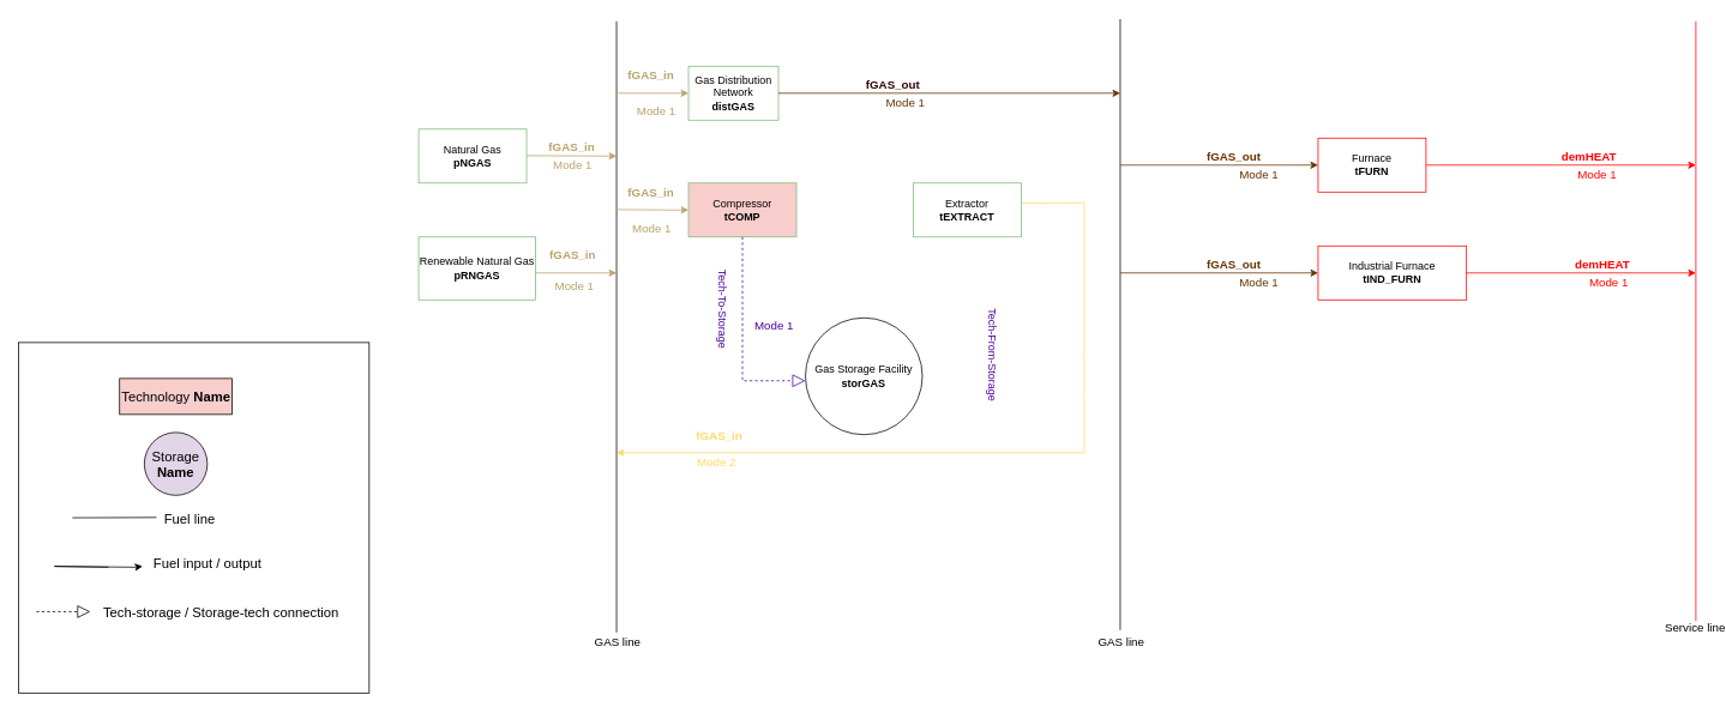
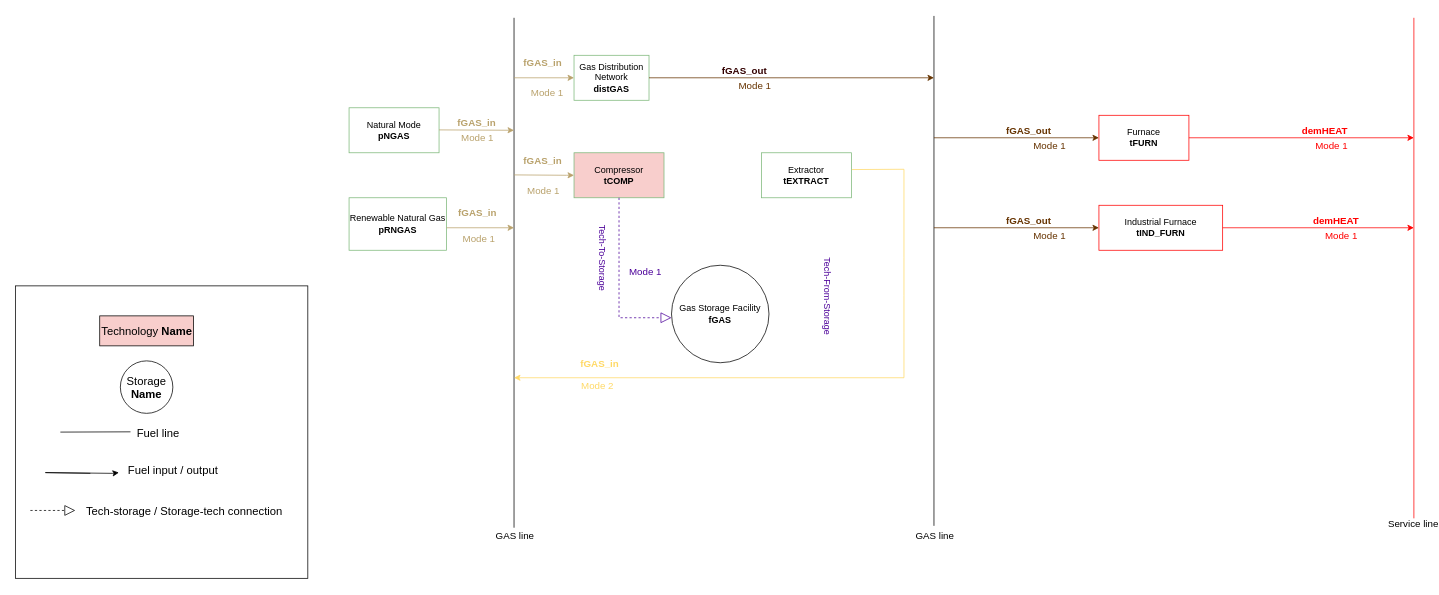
- <mxCell id="2" value="&lt;div&gt;Natural Gas&lt;/div&gt;&lt;div&gt;&lt;b&gt;pNGAS&lt;/b&gt;&lt;br&gt;&lt;/div&gt;" style="rounded=0;whiteSpace=wrap;html=1;strokeColor=#7DB87A;" parent="1" vertex="1"><mxGeometry x="465" y="143" width="120" height="60" as="geometry" /></mxCell>
+ <mxCell id="2" value="&lt;div&gt;Natural Mode&lt;/div&gt;&lt;div&gt;&lt;b&gt;pNGAS&lt;/b&gt;&lt;br&gt;&lt;/div&gt;" style="rounded=0;whiteSpace=wrap;html=1;strokeColor=#7DB87A;" parent="1" vertex="1"><mxGeometry x="465" y="143" width="120" height="60" as="geometry" /></mxCell>
- <mxCell id="12" value="&lt;div&gt;Gas Storage Facility&lt;/div&gt;&lt;div&gt;&lt;b&gt;storGAS&lt;/b&gt;&lt;br&gt;&lt;/div&gt;" style="ellipse;whiteSpace=wrap;html=1;aspect=fixed;" parent="1" vertex="1"><mxGeometry x="895" y="353" width="130" height="130" as="geometry" /></mxCell>
+ <mxCell id="12" value="&lt;div&gt;Gas Storage Facility&lt;/div&gt;&lt;div&gt;&lt;b&gt;fGAS&lt;/b&gt;&lt;br&gt;&lt;/div&gt;" style="ellipse;whiteSpace=wrap;html=1;aspect=fixed;" parent="1" vertex="1"><mxGeometry x="895" y="353" width="130" height="130" as="geometry" /></mxCell>
- <mxCell id="44" value="Storage &lt;b&gt;Name&lt;/b&gt;" style="ellipse;whiteSpace=wrap;html=1;aspect=fixed;strokeColor=#000000;fontSize=15;fontColor=#000000;fillColor=#e1d5e7;" parent="1" vertex="1"><mxGeometry x="160" y="480.5" width="70" height="70" as="geometry" /></mxCell>
+ <mxCell id="44" value="Storage &lt;b&gt;Name&lt;/b&gt;" style="ellipse;whiteSpace=wrap;html=1;aspect=fixed;strokeColor=#000000;fontSize=15;fontColor=#000000;" parent="1" vertex="1"><mxGeometry x="160" y="480.5" width="70" height="70" as="geometry" /></mxCell>
